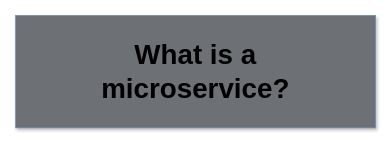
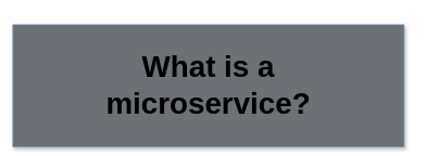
- <mxCell id="2" value="What is a &lt;br&gt;microservice?" style="rounded=0;whiteSpace=wrap;html=1;fillColor=#6d7074;strokeColor=#6c8ebf;shadow=1;fontSize=37;fontStyle=1" parent="1" vertex="1"><mxGeometry x="20" y="20" width="480" height="150" as="geometry" /></mxCell>
+ <mxCell id="2" value="What is a &lt;br&gt;microservice?" style="rounded=0;whiteSpace=wrap;html=1;fillColor=#6d7074;strokeColor=#6c8ebf;shadow=1;fontSize=37;fontStyle=1" parent="1" vertex="1"><mxGeometry x="15" y="30" width="480" height="150" as="geometry" /></mxCell>
